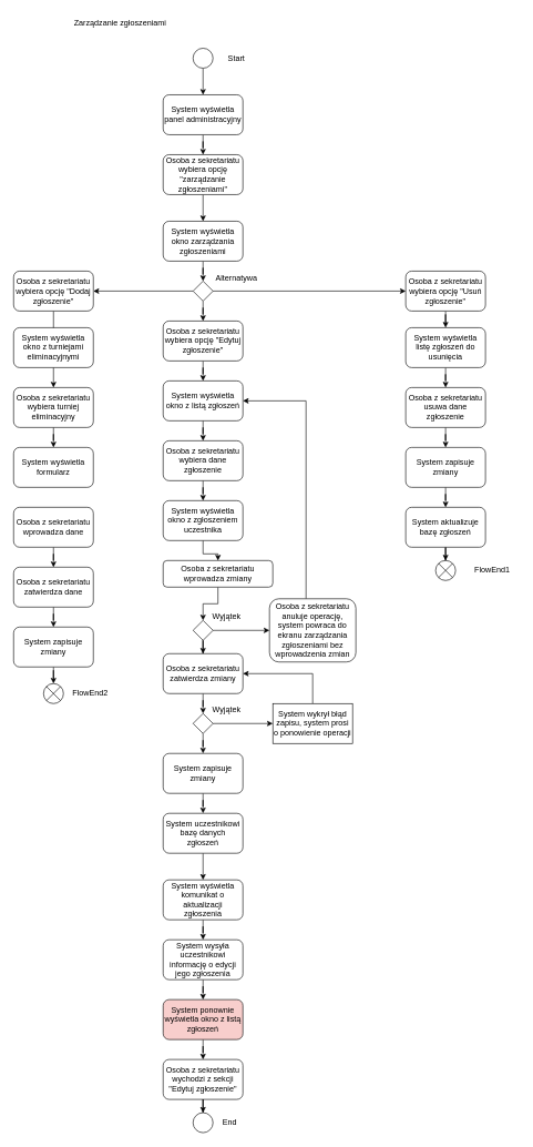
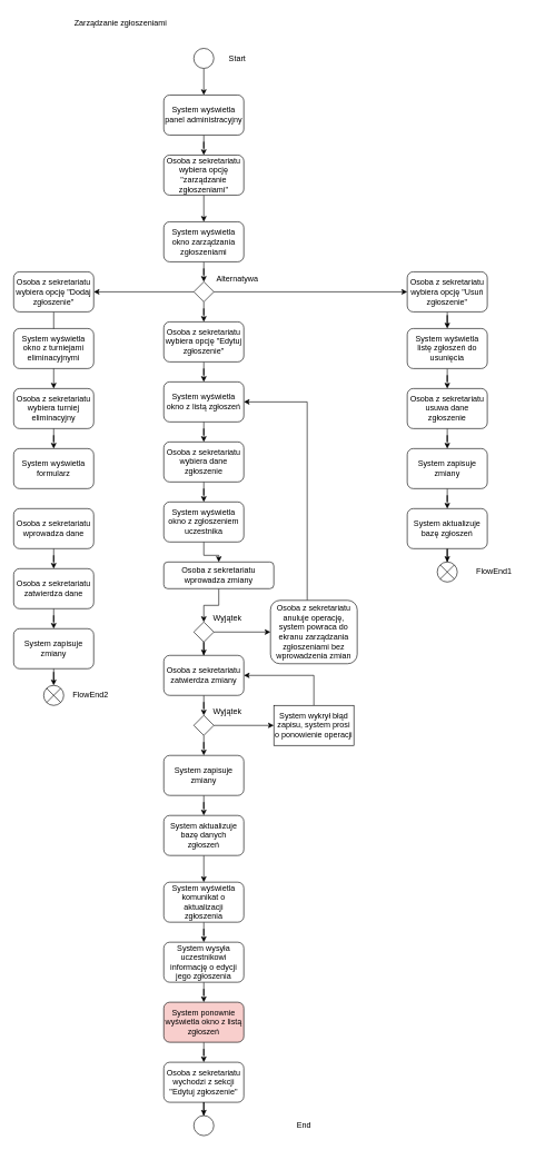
- <mxCell id="36" value="System uczestnikowi bazę danych zgłoszeń" style="rounded=1;whiteSpace=wrap;html=1;" vertex="1" parent="1"><mxGeometry x="245" y="1222" width="120" height="60" as="geometry" /></mxCell>
+ <mxCell id="36" value="System aktualizuje bazę danych zgłoszeń" style="rounded=1;whiteSpace=wrap;html=1;" vertex="1" parent="1"><mxGeometry x="245" y="1222" width="120" height="60" as="geometry" /></mxCell>
- <mxCell id="50" value="End" style="text;html=1;align=center;verticalAlign=middle;resizable=0;points=[];autosize=1;strokeColor=none;fillColor=none;" vertex="1" parent="1"><mxGeometry x="325" y="1672" width="40" height="30" as="geometry" /></mxCell>
+ <mxCell id="50" value="End" style="text;html=1;align=center;verticalAlign=middle;resizable=0;points=[];autosize=1;strokeColor=none;fillColor=none;" vertex="1" parent="1"><mxGeometry x="435" y="1672" width="40" height="30" as="geometry" /></mxCell>
